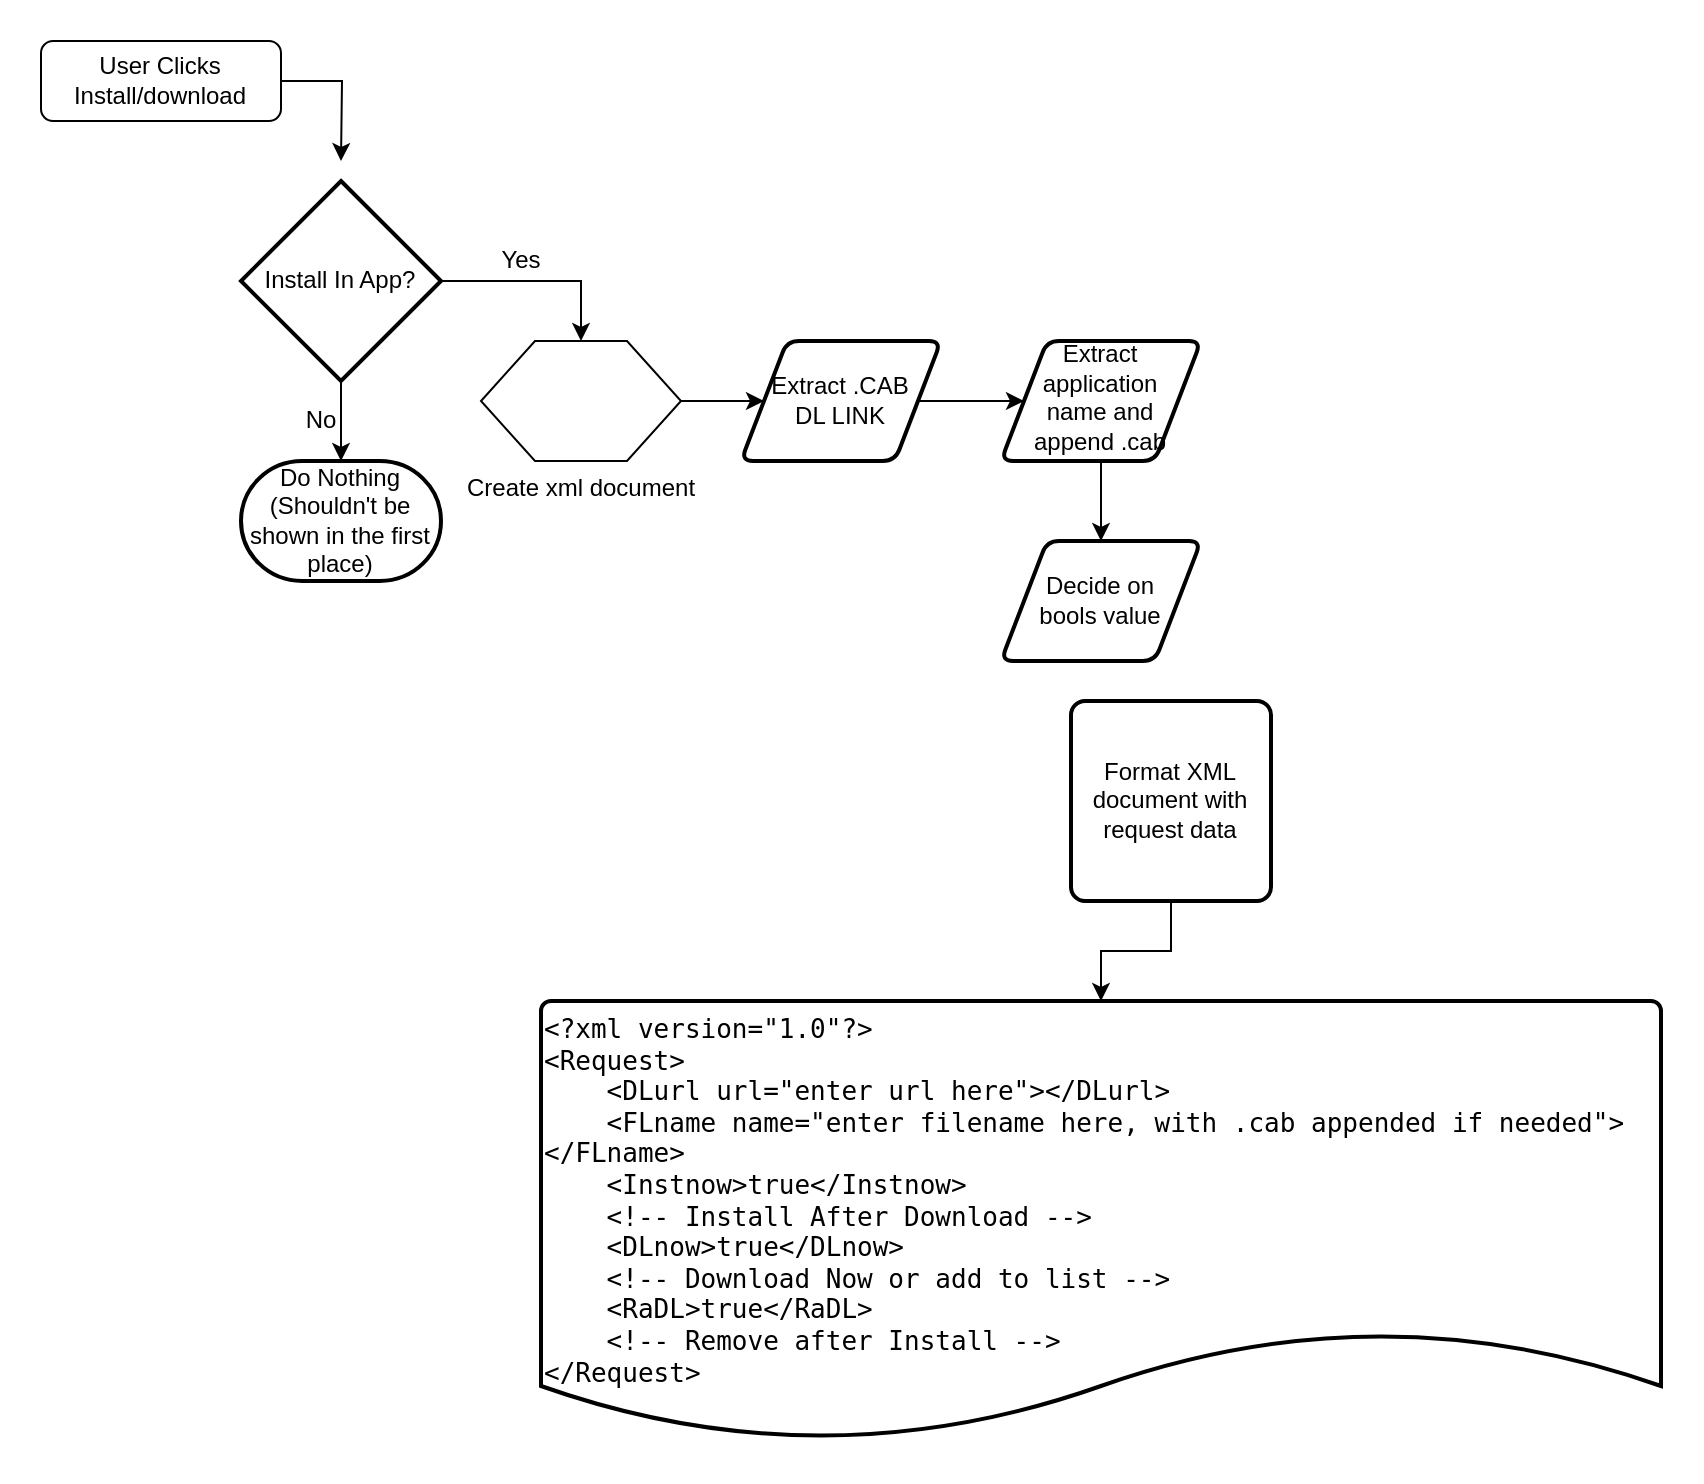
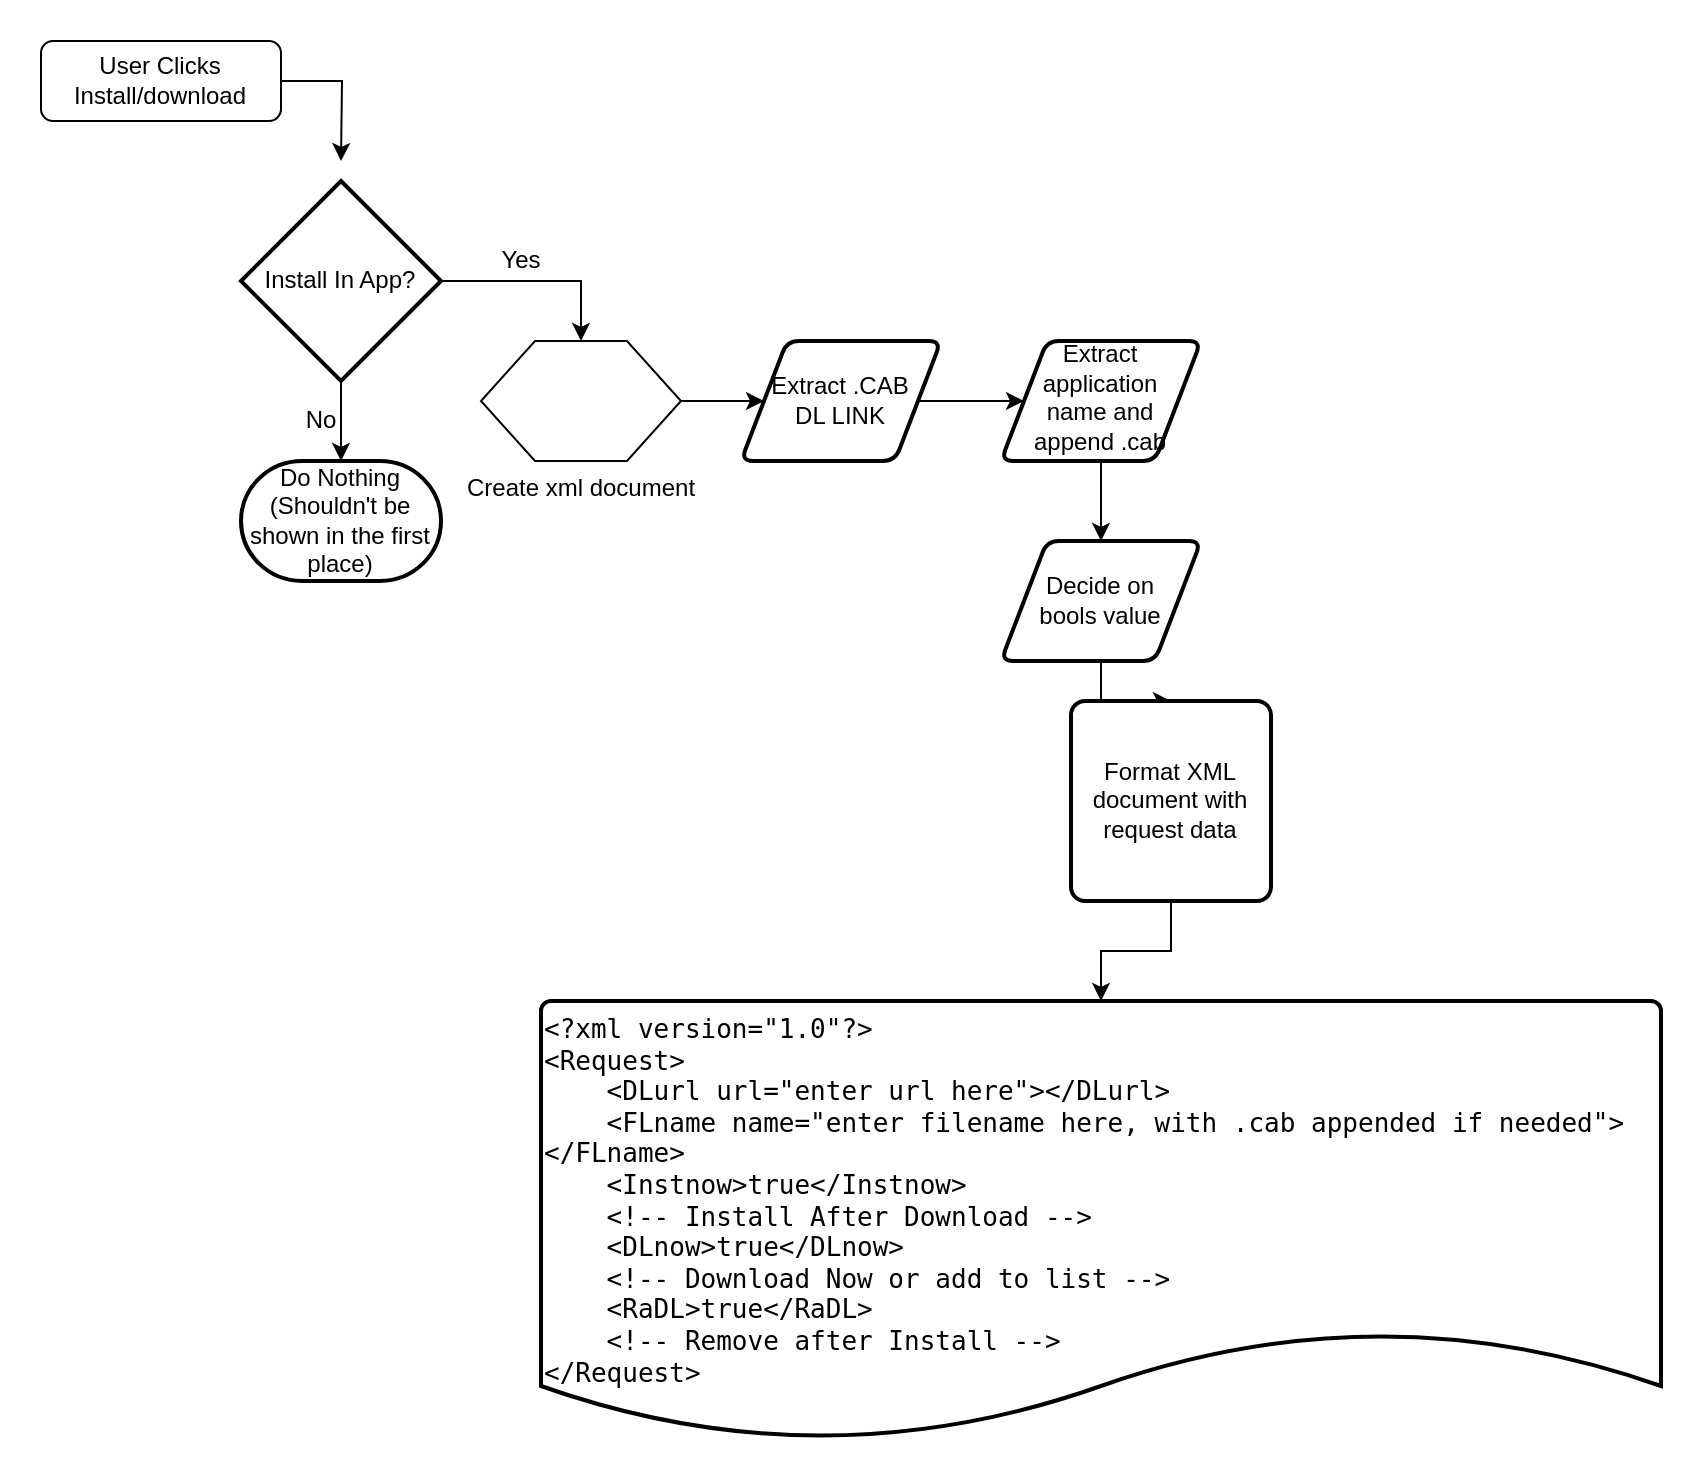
+ <mxCell id="16" value="" style="edgeStyle=orthogonalEdgeStyle;rounded=0;orthogonalLoop=1;jettySize=auto;html=1;" edge="1" parent="1" source="17" target="20"><mxGeometry relative="1" as="geometry" /></mxCell>
